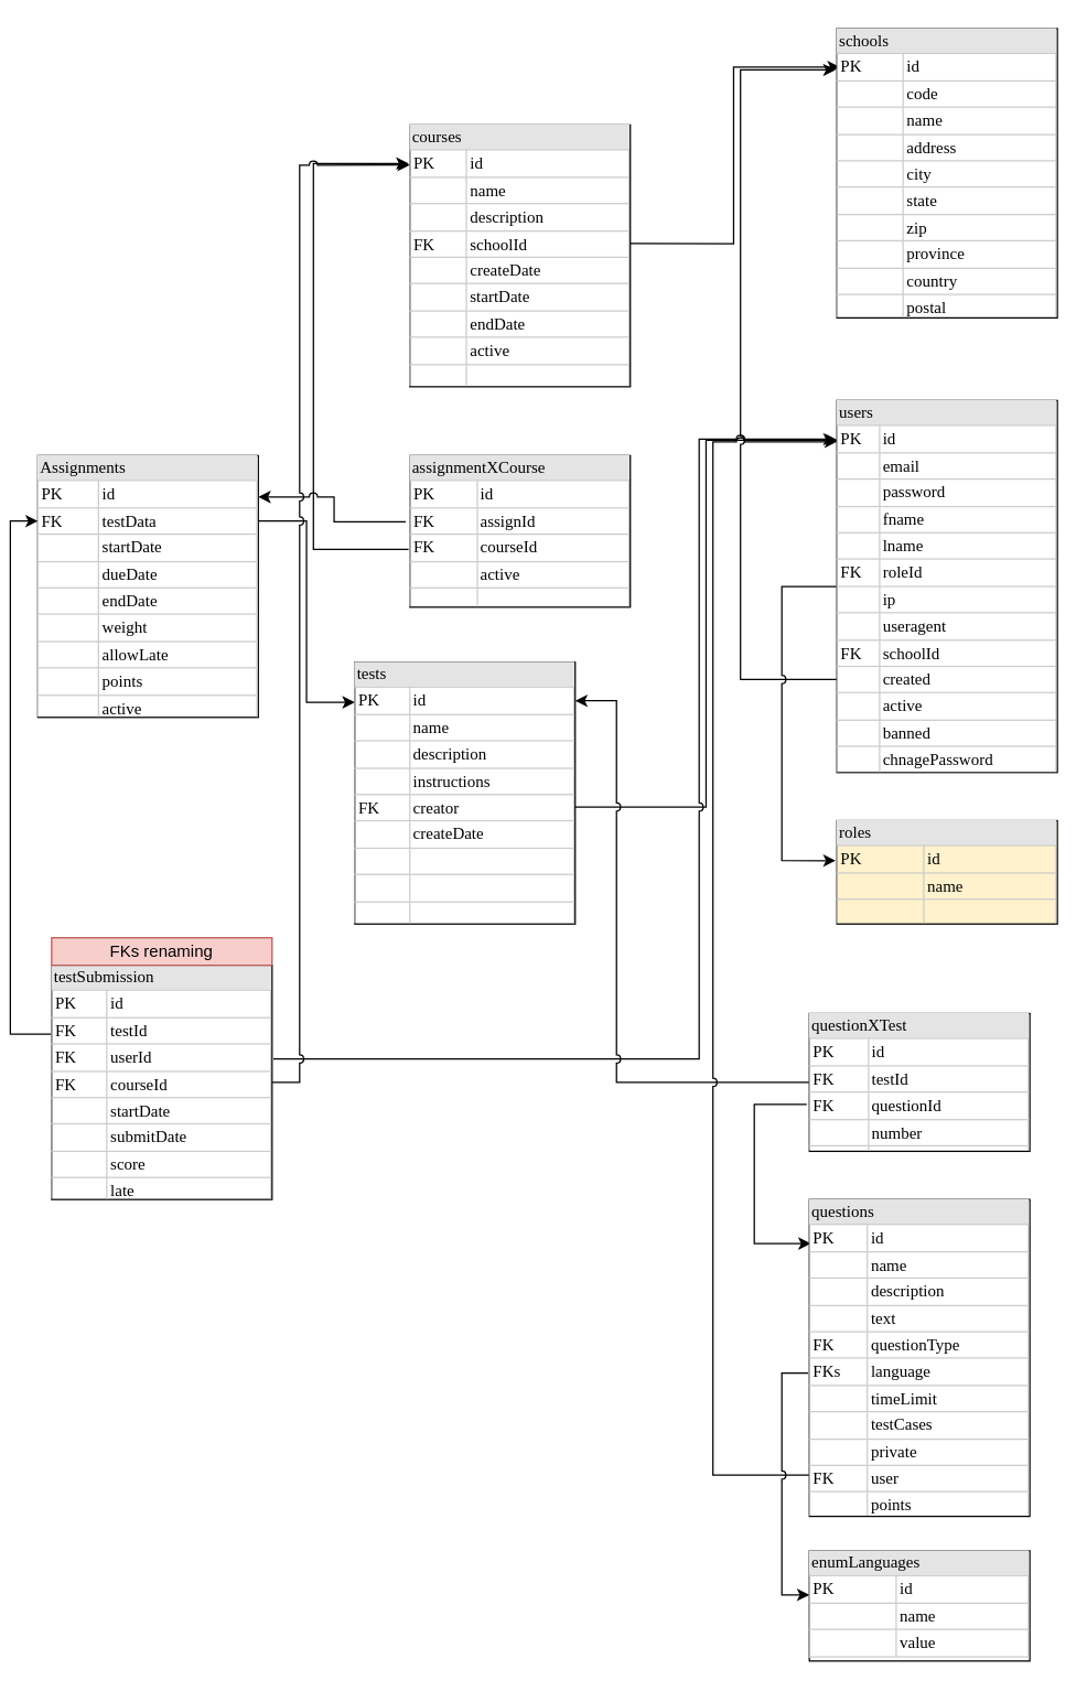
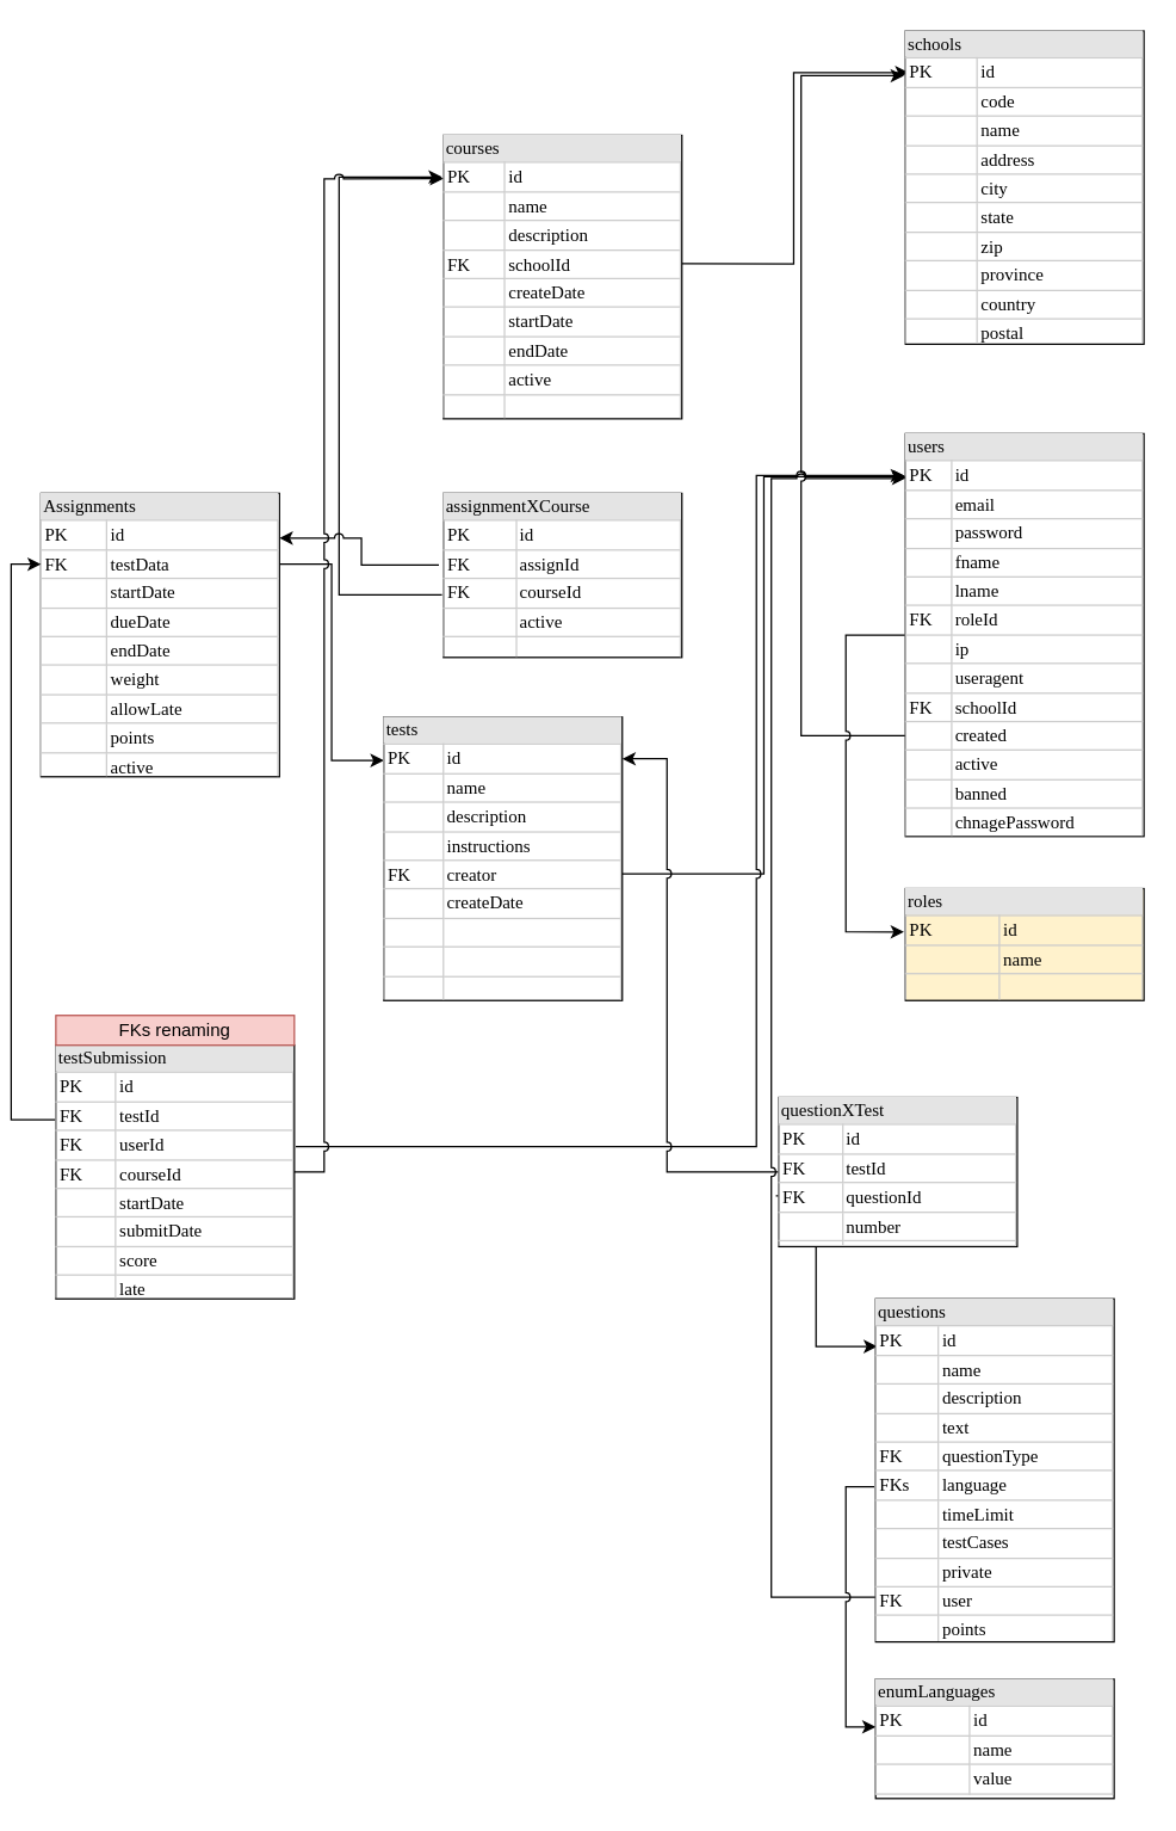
- <mxCell id="23" value="&lt;div style=&quot;box-sizing: border-box ; width: 100% ; background: #e4e4e4 ; padding: 2px&quot;&gt;questionXTest&lt;/div&gt;&lt;table style=&quot;width: 100% ; font-size: 1em ; border: 1px solid rgb(204 , 204 , 204) ; border-collapse: collapse&quot; cellpadding=&quot;2&quot; cellspacing=&quot;0&quot; border=&quot;1&quot;&gt;&lt;tbody&gt;&lt;tr&gt;&lt;td&gt;PK&lt;/td&gt;&lt;td&gt;id&lt;/td&gt;&lt;/tr&gt;&lt;tr&gt;&lt;td&gt;FK&lt;/td&gt;&lt;td&gt;testId&lt;/td&gt;&lt;/tr&gt;&lt;tr&gt;&lt;td&gt;FK&lt;/td&gt;&lt;td&gt;questionId&lt;/td&gt;&lt;/tr&gt;&lt;tr&gt;&lt;td&gt;&lt;br&gt;&lt;/td&gt;&lt;td&gt;number&lt;/td&gt;&lt;/tr&gt;&lt;tr&gt;&lt;td&gt;&lt;br&gt;&lt;/td&gt;&lt;td&gt;&lt;br&gt;&lt;/td&gt;&lt;/tr&gt;&lt;tr&gt;&lt;td&gt;&lt;br&gt;&lt;/td&gt;&lt;td&gt;&lt;br&gt;&lt;/td&gt;&lt;/tr&gt;&lt;tr&gt;&lt;td&gt;&lt;br&gt;&lt;/td&gt;&lt;td&gt;&lt;br&gt;&lt;/td&gt;&lt;/tr&gt;&lt;tr&gt;&lt;td&gt;&lt;br&gt;&lt;/td&gt;&lt;td&gt;&lt;br&gt;&lt;/td&gt;&lt;/tr&gt;&lt;tr&gt;&lt;td&gt;&lt;br&gt;&lt;/td&gt;&lt;td&gt;&lt;br&gt;&lt;/td&gt;&lt;/tr&gt;&lt;/tbody&gt;&lt;/table&gt;" style="verticalAlign=top;align=left;overflow=fill;html=1;rounded=0;shadow=0;comic=0;labelBackgroundColor=none;strokeColor=#000000;strokeWidth=1;fillColor=#ffffff;fontFamily=Verdana;fontSize=12;fontColor=#000000;" parent="1" vertex="1"><mxGeometry x="580" y="735" width="160" height="100" as="geometry" /></mxCell>
+ <mxCell id="23" value="&lt;div style=&quot;box-sizing: border-box ; width: 100% ; background: #e4e4e4 ; padding: 2px&quot;&gt;questionXTest&lt;/div&gt;&lt;table style=&quot;width: 100% ; font-size: 1em ; border: 1px solid rgb(204 , 204 , 204) ; border-collapse: collapse&quot; cellpadding=&quot;2&quot; cellspacing=&quot;0&quot; border=&quot;1&quot;&gt;&lt;tbody&gt;&lt;tr&gt;&lt;td&gt;PK&lt;/td&gt;&lt;td&gt;id&lt;/td&gt;&lt;/tr&gt;&lt;tr&gt;&lt;td&gt;FK&lt;/td&gt;&lt;td&gt;testId&lt;/td&gt;&lt;/tr&gt;&lt;tr&gt;&lt;td&gt;FK&lt;/td&gt;&lt;td&gt;questionId&lt;/td&gt;&lt;/tr&gt;&lt;tr&gt;&lt;td&gt;&lt;br&gt;&lt;/td&gt;&lt;td&gt;number&lt;/td&gt;&lt;/tr&gt;&lt;tr&gt;&lt;td&gt;&lt;br&gt;&lt;/td&gt;&lt;td&gt;&lt;br&gt;&lt;/td&gt;&lt;/tr&gt;&lt;tr&gt;&lt;td&gt;&lt;br&gt;&lt;/td&gt;&lt;td&gt;&lt;br&gt;&lt;/td&gt;&lt;/tr&gt;&lt;tr&gt;&lt;td&gt;&lt;br&gt;&lt;/td&gt;&lt;td&gt;&lt;br&gt;&lt;/td&gt;&lt;/tr&gt;&lt;tr&gt;&lt;td&gt;&lt;br&gt;&lt;/td&gt;&lt;td&gt;&lt;br&gt;&lt;/td&gt;&lt;/tr&gt;&lt;tr&gt;&lt;td&gt;&lt;br&gt;&lt;/td&gt;&lt;td&gt;&lt;br&gt;&lt;/td&gt;&lt;/tr&gt;&lt;/tbody&gt;&lt;/table&gt;" style="verticalAlign=top;align=left;overflow=fill;html=1;rounded=0;shadow=0;comic=0;labelBackgroundColor=none;strokeColor=#000000;strokeWidth=1;fillColor=#ffffff;fontFamily=Verdana;fontSize=12;fontColor=#000000;" parent="1" vertex="1"><mxGeometry x="515" y="735" width="160" height="100" as="geometry" /></mxCell>
